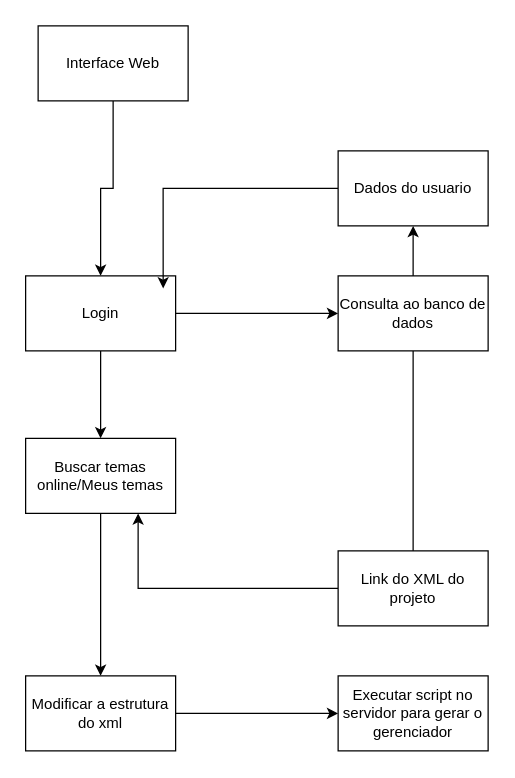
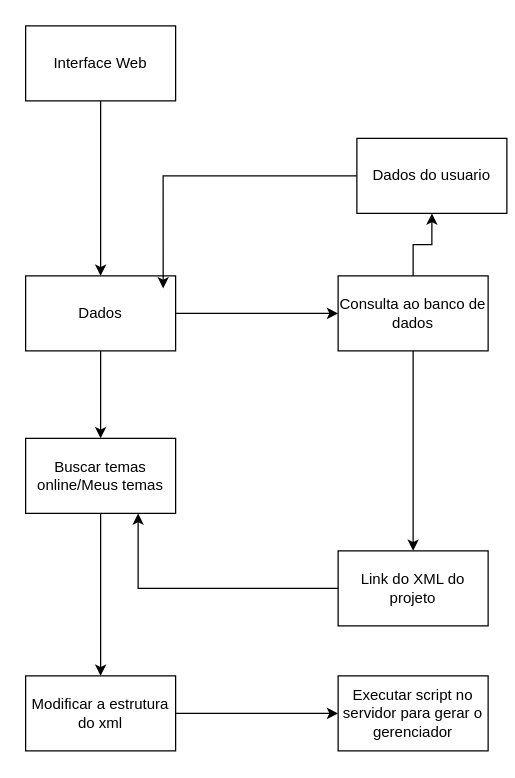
- <mxCell id="3" value="Interface Web" style="rounded=0;whiteSpace=wrap;html=1;" vertex="1" parent="1"><mxGeometry x="30" y="20" width="120" height="60" as="geometry" /></mxCell>
+ <mxCell id="3" value="Interface Web" style="rounded=0;whiteSpace=wrap;html=1;" vertex="1" parent="1"><mxGeometry x="20" y="20" width="120" height="60" as="geometry" /></mxCell>
- <mxCell id="11" value="Dados do usuario" style="rounded=0;whiteSpace=wrap;html=1;" vertex="1" parent="1"><mxGeometry x="270" y="120" width="120" height="60" as="geometry" /></mxCell>
+ <mxCell id="11" value="Dados do usuario" style="rounded=0;whiteSpace=wrap;html=1;" vertex="1" parent="1"><mxGeometry x="285" y="110" width="120" height="60" as="geometry" /></mxCell>
- <mxCell id="9" value="Login" style="rounded=0;whiteSpace=wrap;html=1;" vertex="1" parent="1"><mxGeometry x="20" y="220" width="120" height="60" as="geometry" /></mxCell>
+ <mxCell id="9" value="Dados" style="rounded=0;whiteSpace=wrap;html=1;" vertex="1" parent="1"><mxGeometry x="20" y="220" width="120" height="60" as="geometry" /></mxCell>
- <mxCell id="5" style="edgeStyle=orthogonalEdgeStyle;rounded=0;orthogonalLoop=1;jettySize=auto;html=1;entryX=0.5;entryY=0;entryDx=0;entryDy=0;endArrow=none;" edge="1" parent="1" source="6" target="15"><mxGeometry relative="1" as="geometry" /></mxCell>
+ <mxCell id="5" style="edgeStyle=orthogonalEdgeStyle;rounded=0;orthogonalLoop=1;jettySize=auto;html=1;entryX=0.5;entryY=0;entryDx=0;entryDy=0;" edge="1" parent="1" source="6" target="15"><mxGeometry relative="1" as="geometry" /></mxCell>
